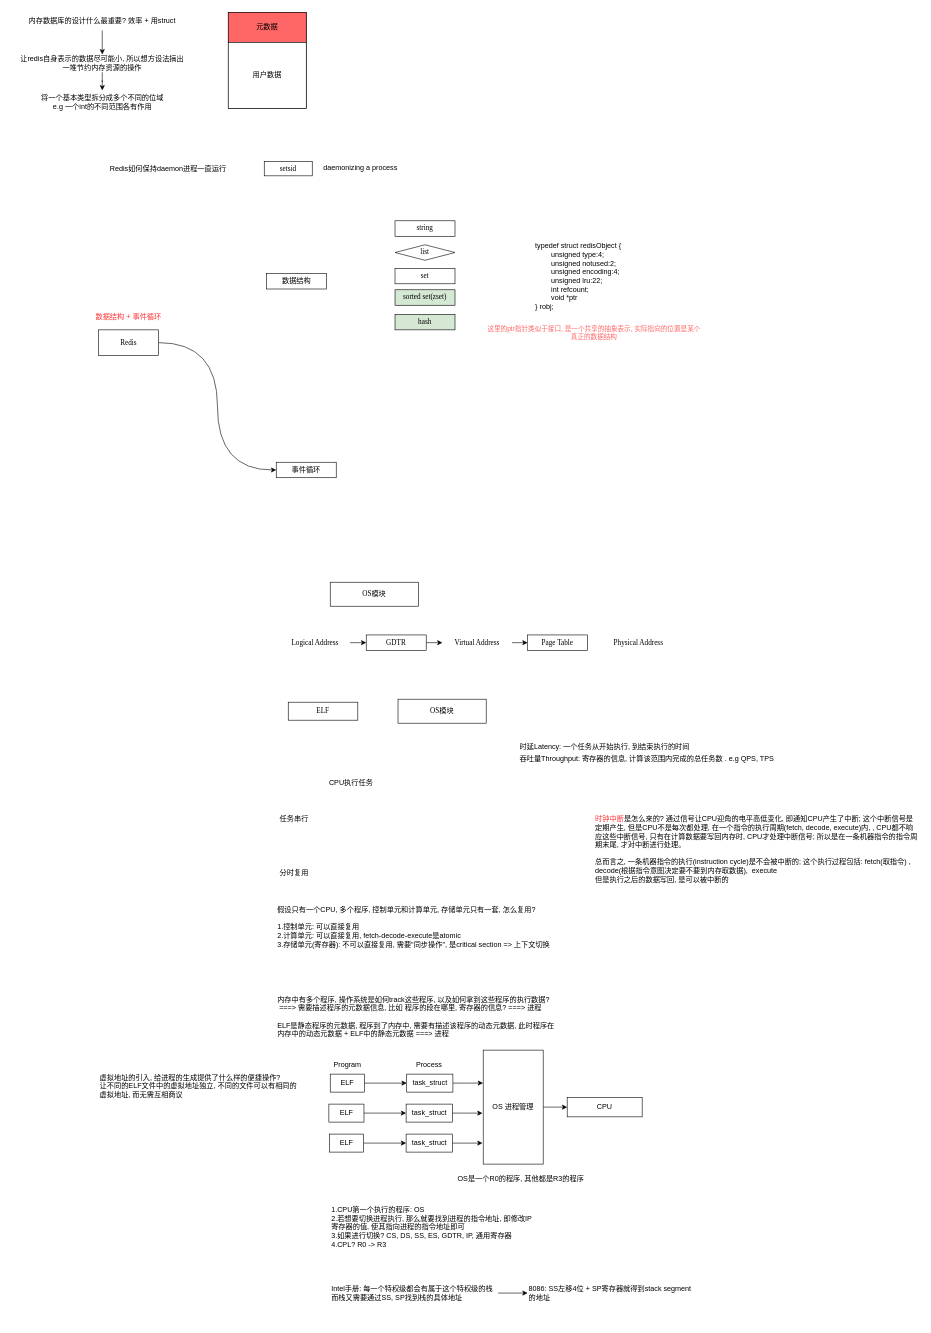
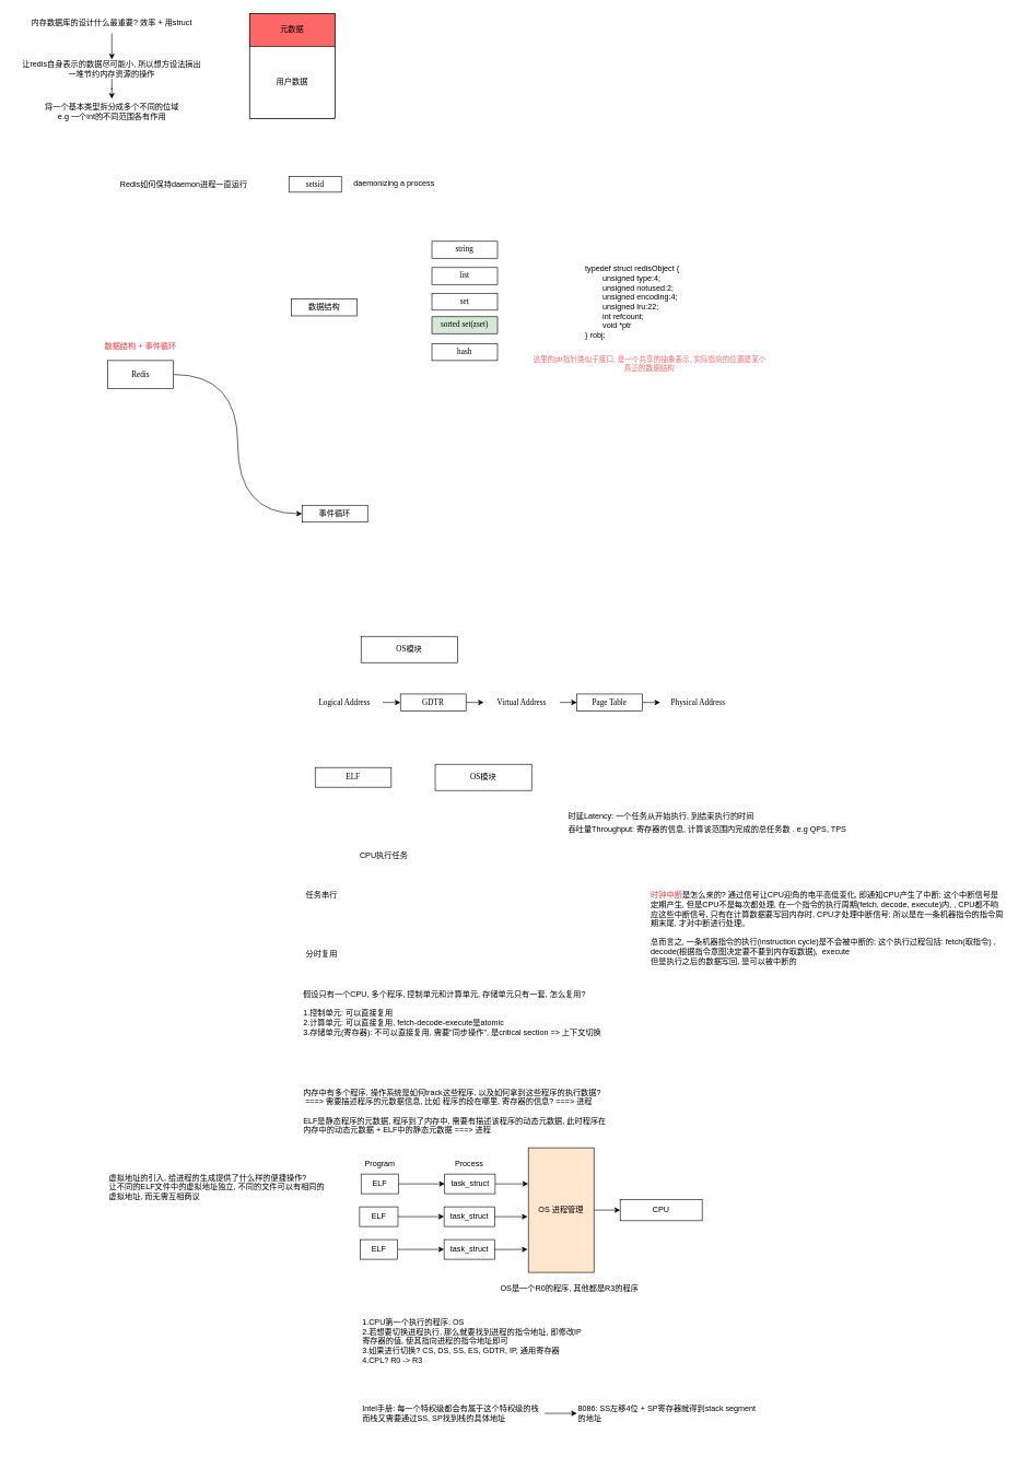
- <mxCell id="22" value="list" style="rhombus;whiteSpace=wrap;html=1;fillColor=#FFFFFF;fontFamily=Verdana;align=center;" parent="1" vertex="1"><mxGeometry x="658" y="407.5" width="100" height="25.81" as="geometry" /></mxCell>
+ <mxCell id="22" value="list" style="rounded=0;whiteSpace=wrap;html=1;fillColor=#FFFFFF;fontFamily=Verdana;align=center;" parent="1" vertex="1"><mxGeometry x="658" y="407.5" width="100" height="25.81" as="geometry" /></mxCell>
- <mxCell id="19" value="hash" style="rounded=0;whiteSpace=wrap;html=1;fillColor=#d5e8d4;fontFamily=Verdana;align=center;" parent="1" vertex="1"><mxGeometry x="658" y="523.51" width="100" height="25.81" as="geometry" /></mxCell>
+ <mxCell id="19" value="hash" style="rounded=0;whiteSpace=wrap;html=1;fillColor=#FFFFFF;fontFamily=Verdana;align=center;" parent="1" vertex="1"><mxGeometry x="658" y="523.51" width="100" height="25.81" as="geometry" /></mxCell>
+ <mxCell id="32" value="" style="edgeStyle=orthogonalEdgeStyle;rounded=0;orthogonalLoop=1;jettySize=auto;html=1;" parent="1" source="33" target="34" edge="1"><mxGeometry relative="1" as="geometry" /></mxCell>
- <mxCell id="60" value="OS 进程管理" style="rounded=0;whiteSpace=wrap;html=1;fontSize=12;fontColor=#000000;" parent="1" vertex="1"><mxGeometry x="805" y="1750" width="100" height="190" as="geometry" /></mxCell>
+ <mxCell id="60" value="OS 进程管理" style="rounded=0;whiteSpace=wrap;html=1;fontSize=12;fontColor=#000000;fillColor=#ffe6cc;" parent="1" vertex="1"><mxGeometry x="805" y="1750" width="100" height="190" as="geometry" /></mxCell>
